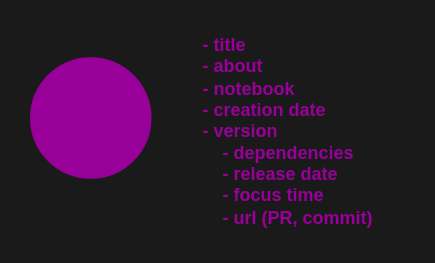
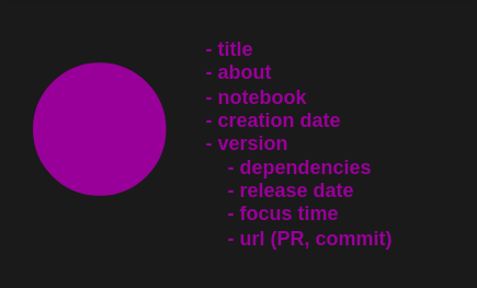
- <mxCell id="3" value="- title&lt;br&gt;- about&lt;br&gt;- notebook&lt;br&gt;- creation date&lt;br&gt;- version&lt;br&gt;&amp;nbsp; &amp;nbsp; - dependencies&lt;br&gt;&amp;nbsp; &amp;nbsp; - release date&lt;br&gt;&amp;nbsp; &amp;nbsp; - focus time&lt;br&gt;&amp;nbsp; &amp;nbsp; - url (PR, commit)" style="text;html=1;strokeColor=none;fillColor=none;align=left;verticalAlign=middle;whiteSpace=wrap;rounded=0;fontColor=#990099;fontStyle=1" parent="1" vertex="1"><mxGeometry x="133" y="20" width="145" height="133" as="geometry" /></mxCell>
+ <mxCell id="3" value="- title&lt;br&gt;- about&lt;br&gt;- notebook&lt;br&gt;- creation date&lt;br&gt;- version&lt;br&gt;&amp;nbsp; &amp;nbsp; - dependencies&lt;br&gt;&amp;nbsp; &amp;nbsp; - release date&lt;br&gt;&amp;nbsp; &amp;nbsp; - focus time&lt;br&gt;&amp;nbsp; &amp;nbsp; - url (PR, commit)" style="text;html=1;strokeColor=none;fillColor=none;align=left;verticalAlign=middle;whiteSpace=wrap;rounded=0;fontColor=#990099;fontStyle=1" parent="1" vertex="1"><mxGeometry x="123" y="20" width="145" height="133" as="geometry" /></mxCell>
